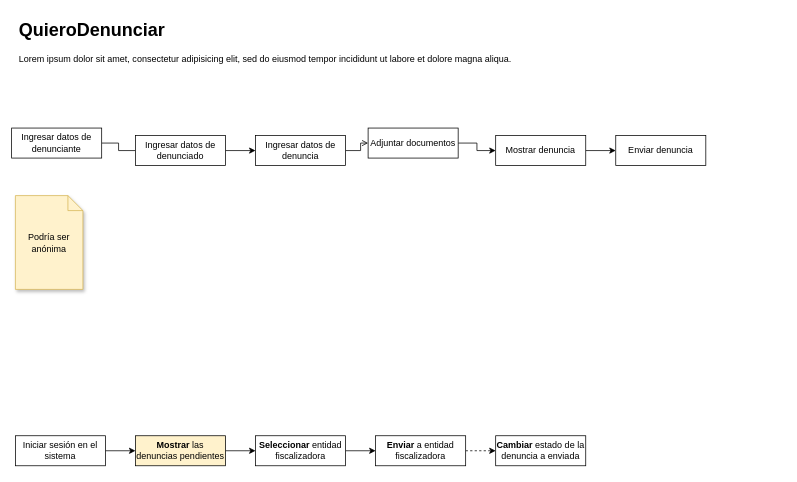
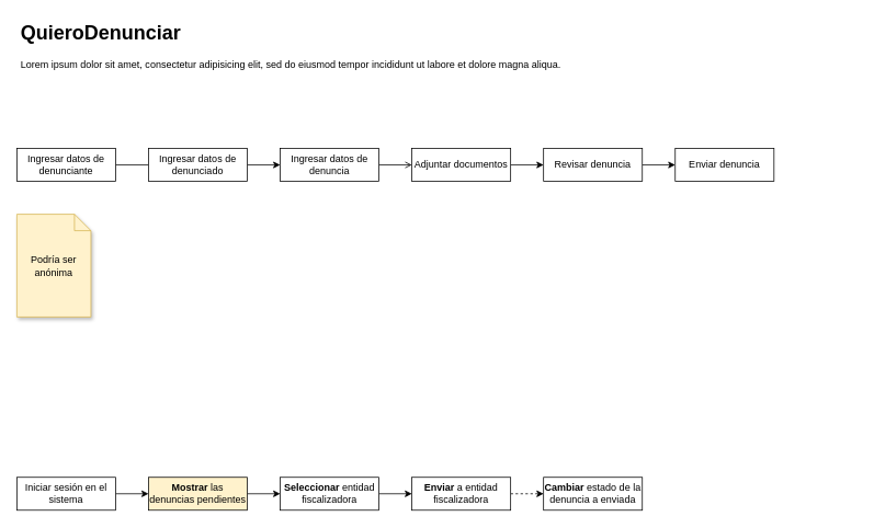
- <mxCell id="3" value="Ingresar datos de denunciante" style="rounded=0;whiteSpace=wrap;html=1;" parent="1" vertex="1"><mxGeometry x="15" y="170" width="120" height="40" as="geometry" /></mxCell>
+ <mxCell id="3" value="Ingresar datos de denunciante" style="rounded=0;whiteSpace=wrap;html=1;" parent="1" vertex="1"><mxGeometry x="20" y="180" width="120" height="40" as="geometry" /></mxCell>
- <mxCell id="9" value="Adjuntar documentos" style="rounded=0;whiteSpace=wrap;html=1;" parent="1" vertex="1"><mxGeometry x="490" y="170" width="120" height="40" as="geometry" /></mxCell>
+ <mxCell id="9" value="Adjuntar documentos" style="rounded=0;whiteSpace=wrap;html=1;" parent="1" vertex="1"><mxGeometry x="500" y="180" width="120" height="40" as="geometry" /></mxCell>
- <mxCell id="13" value="Mostrar denuncia" style="rounded=0;whiteSpace=wrap;html=1;" parent="1" vertex="1"><mxGeometry x="660" y="180" width="120" height="40" as="geometry" /></mxCell>
+ <mxCell id="13" value="Revisar denuncia" style="rounded=0;whiteSpace=wrap;html=1;" parent="1" vertex="1"><mxGeometry x="660" y="180" width="120" height="40" as="geometry" /></mxCell>
